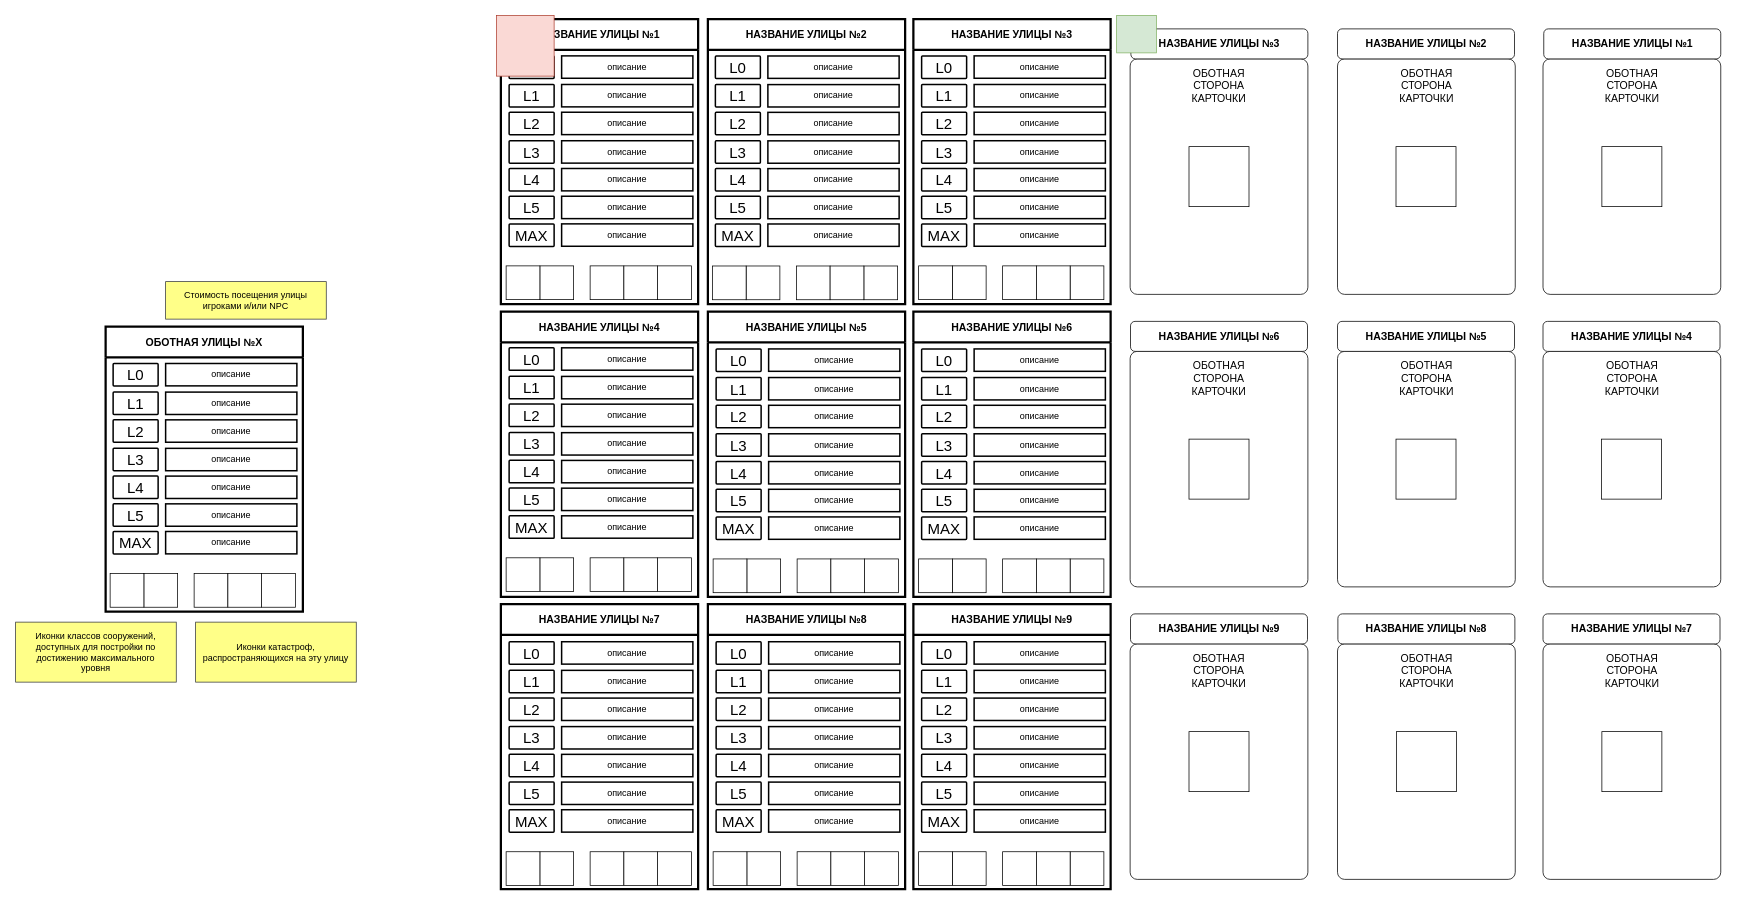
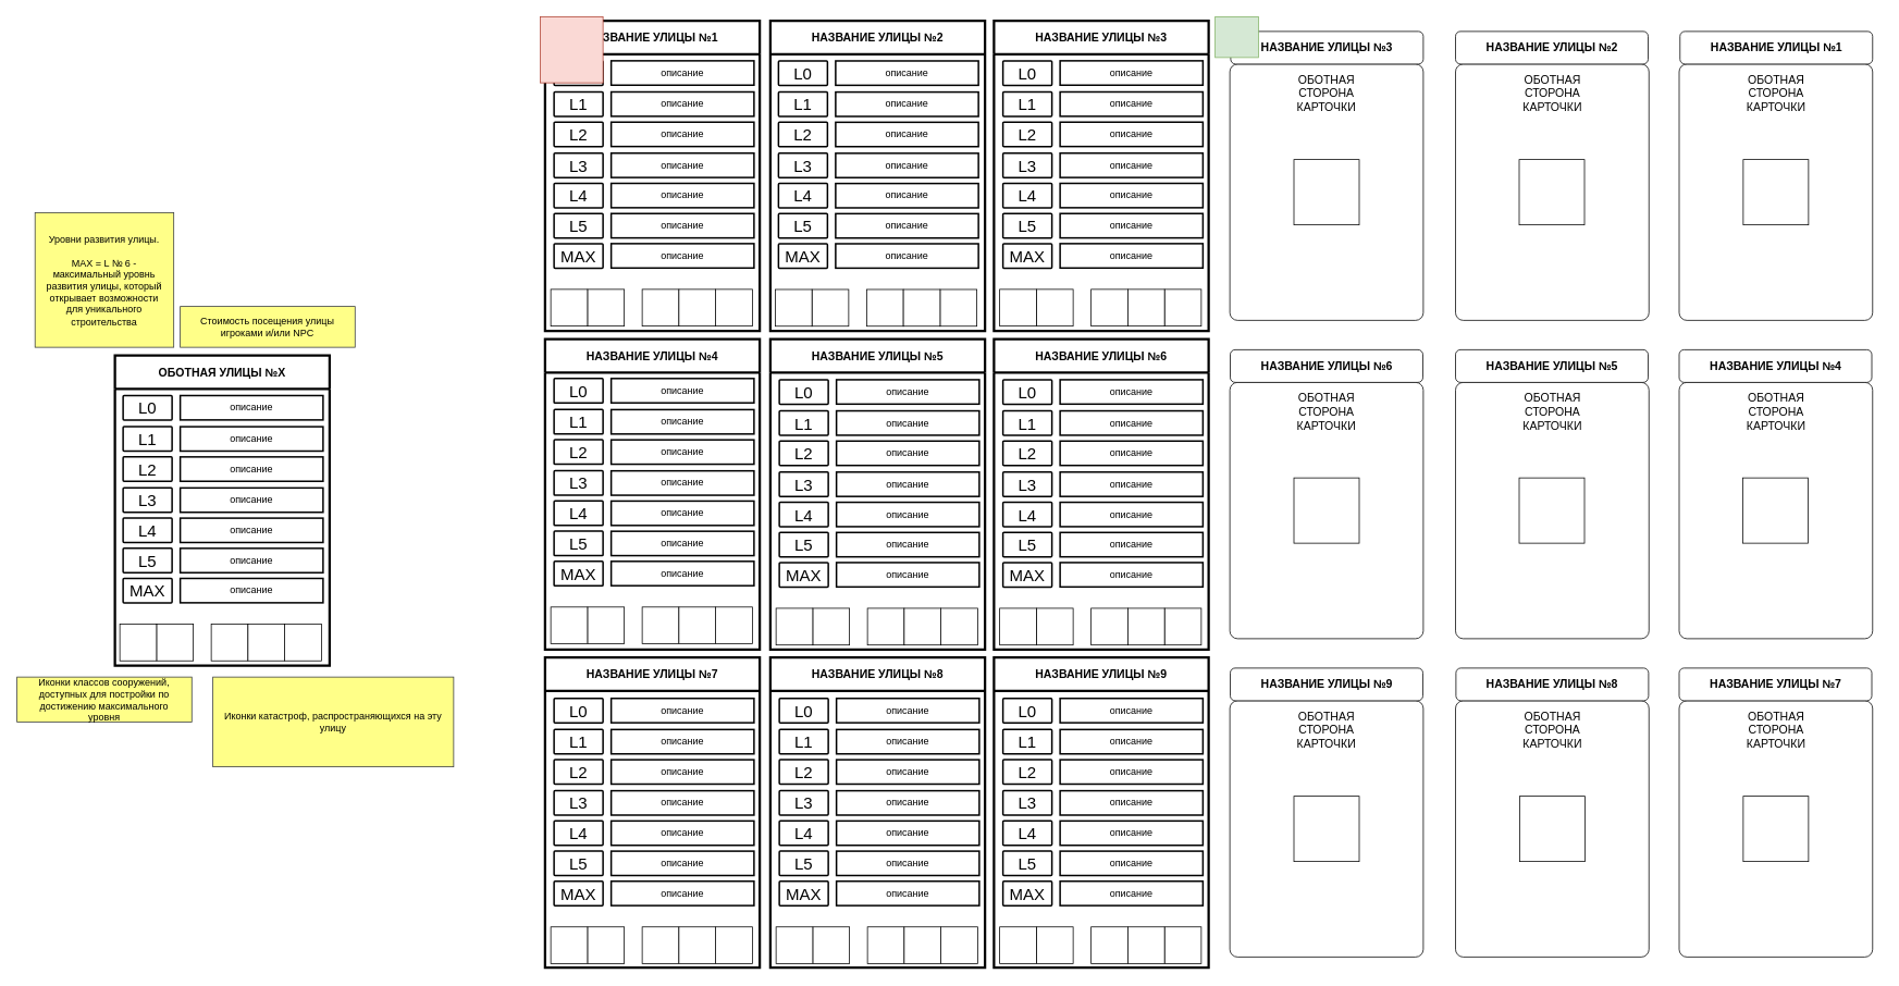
+ <mxCell id="2" value="Уровни развития улицы.&lt;div&gt;&lt;br&gt;&lt;/div&gt;&lt;div&gt;MAX = L № 6 - максимальный уровнь развития улицы, который открывает возможности для уникального строительства&lt;br&gt;&lt;/div&gt;" style="text;html=1;align=center;verticalAlign=middle;whiteSpace=wrap;rounded=0;fillColor=#ffff88;strokeColor=#36393d;horizontal=1;spacing=10;" parent="1" vertex="1"><mxGeometry x="42.09" y="260" width="170" height="165" as="geometry" /></mxCell>
- <mxCell id="3" value="Иконки классов сооружений, доступных для постройки по достижению максимального уровня" style="text;html=1;align=center;verticalAlign=middle;whiteSpace=wrap;rounded=0;fillColor=#ffff88;strokeColor=#36393d;horizontal=1;spacing=10;" parent="1" vertex="1"><mxGeometry x="20" y="829" width="214.19" height="80" as="geometry" /></mxCell>
+ <mxCell id="3" value="Иконки классов сооружений, доступных для постройки по достижению максимального уровня" style="text;html=1;align=center;verticalAlign=middle;whiteSpace=wrap;rounded=0;fillColor=#ffff88;strokeColor=#36393d;horizontal=1;spacing=10;" parent="1" vertex="1"><mxGeometry x="20" y="829" width="214.19" height="55" as="geometry" /></mxCell>
- <mxCell id="4" value="Иконки катастроф, распространяющихся на эту улицу" style="text;html=1;align=center;verticalAlign=middle;whiteSpace=wrap;rounded=0;fillColor=#ffff88;strokeColor=#36393d;horizontal=1;spacing=10;" parent="1" vertex="1"><mxGeometry x="260" y="829" width="214.19" height="80" as="geometry" /></mxCell>
+ <mxCell id="4" value="Иконки катастроф, распространяющихся на эту улицу" style="text;html=1;align=center;verticalAlign=middle;whiteSpace=wrap;rounded=0;fillColor=#ffff88;strokeColor=#36393d;horizontal=1;spacing=10;" parent="1" vertex="1"><mxGeometry x="260" y="829" width="295" height="110" as="geometry" /></mxCell>
